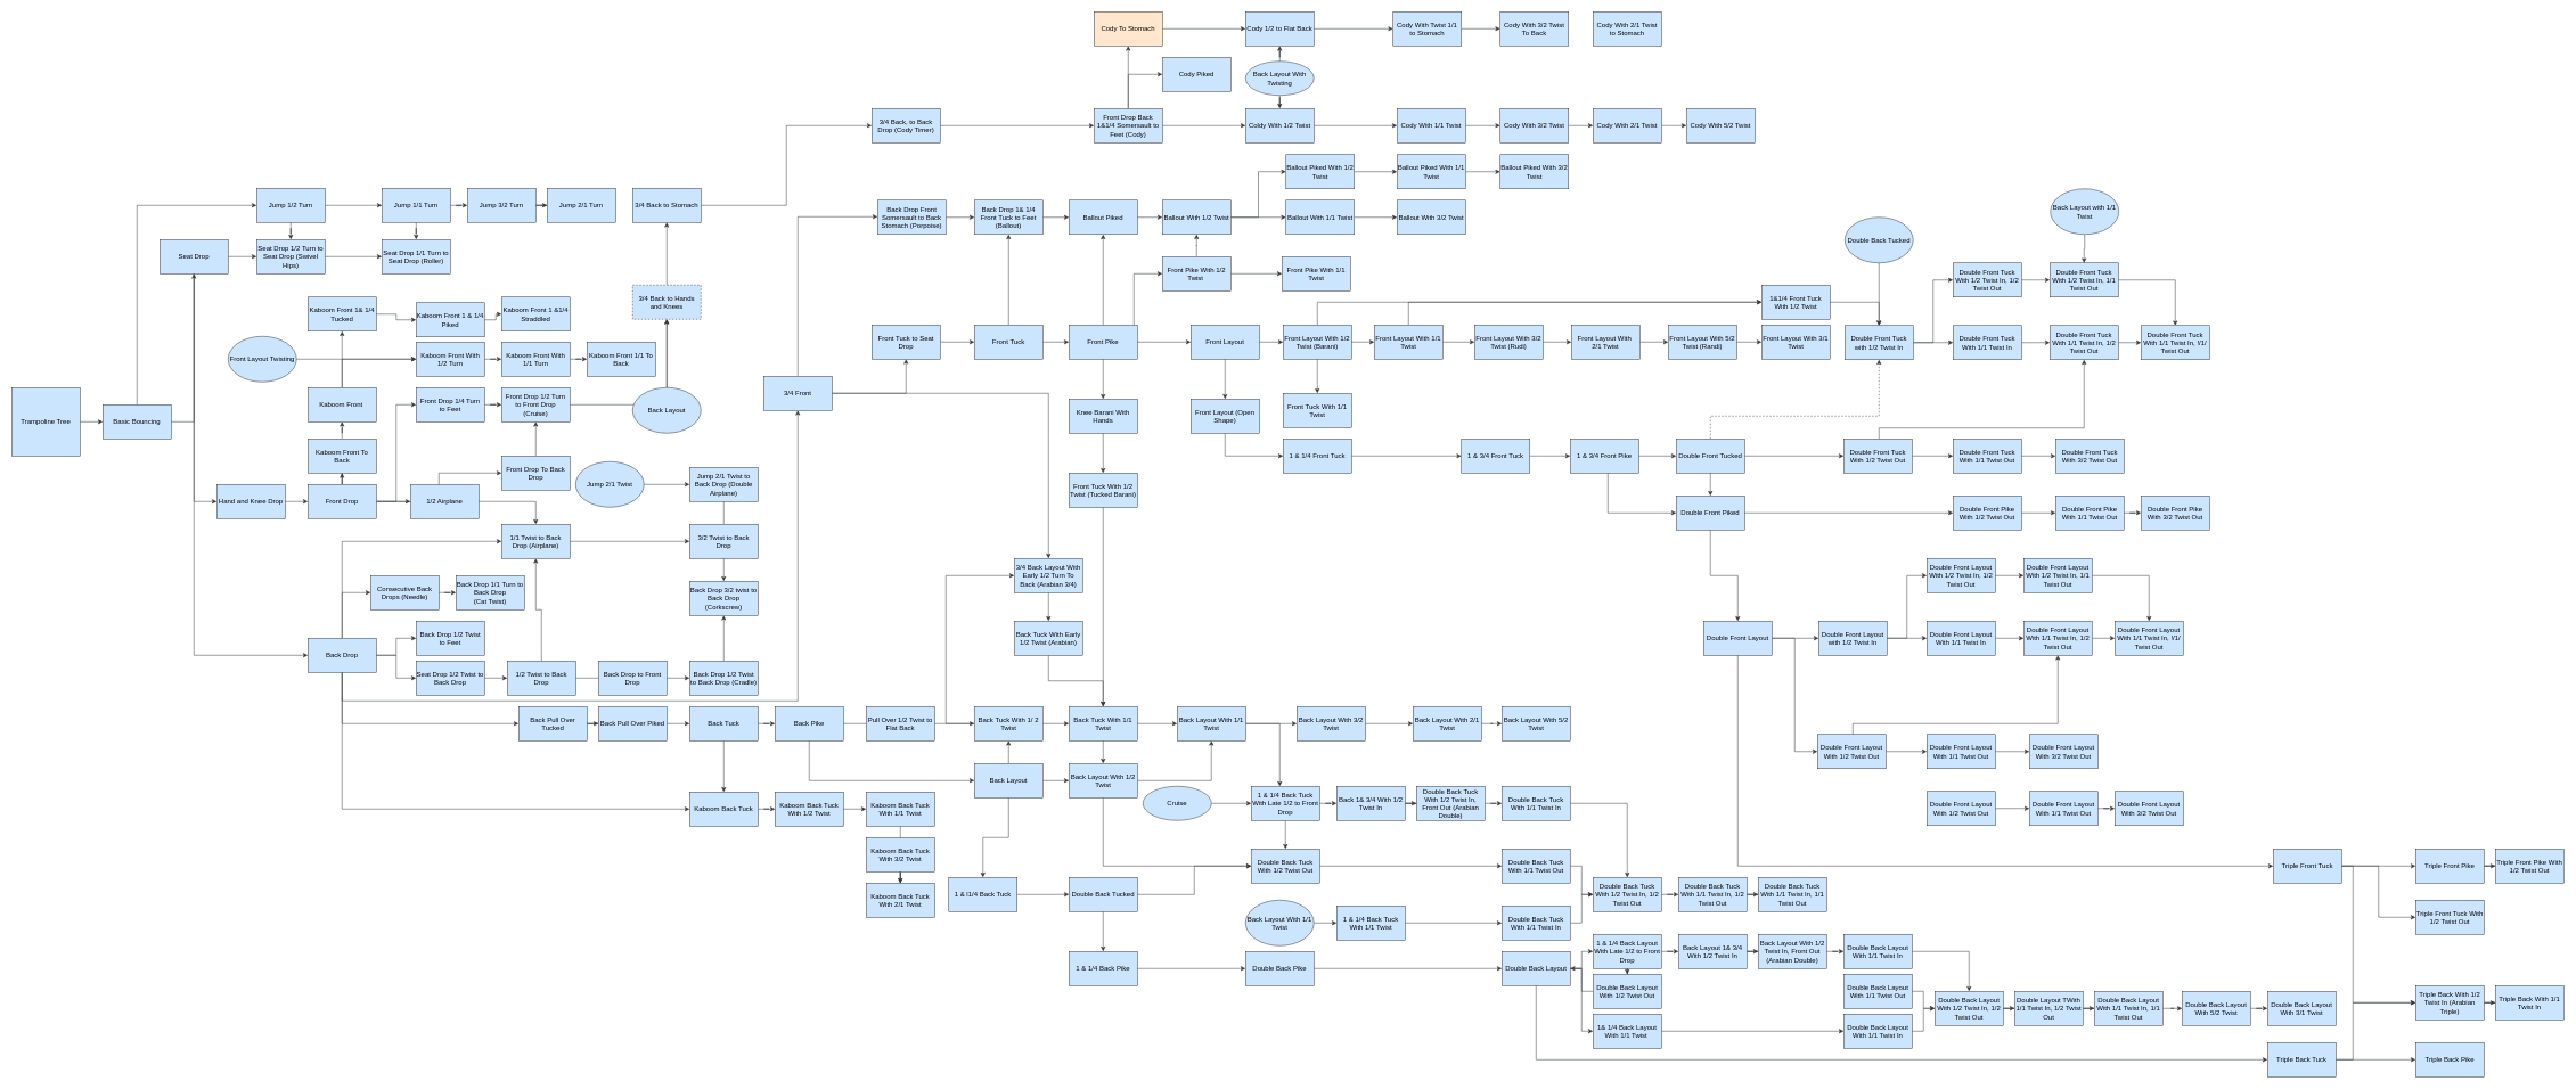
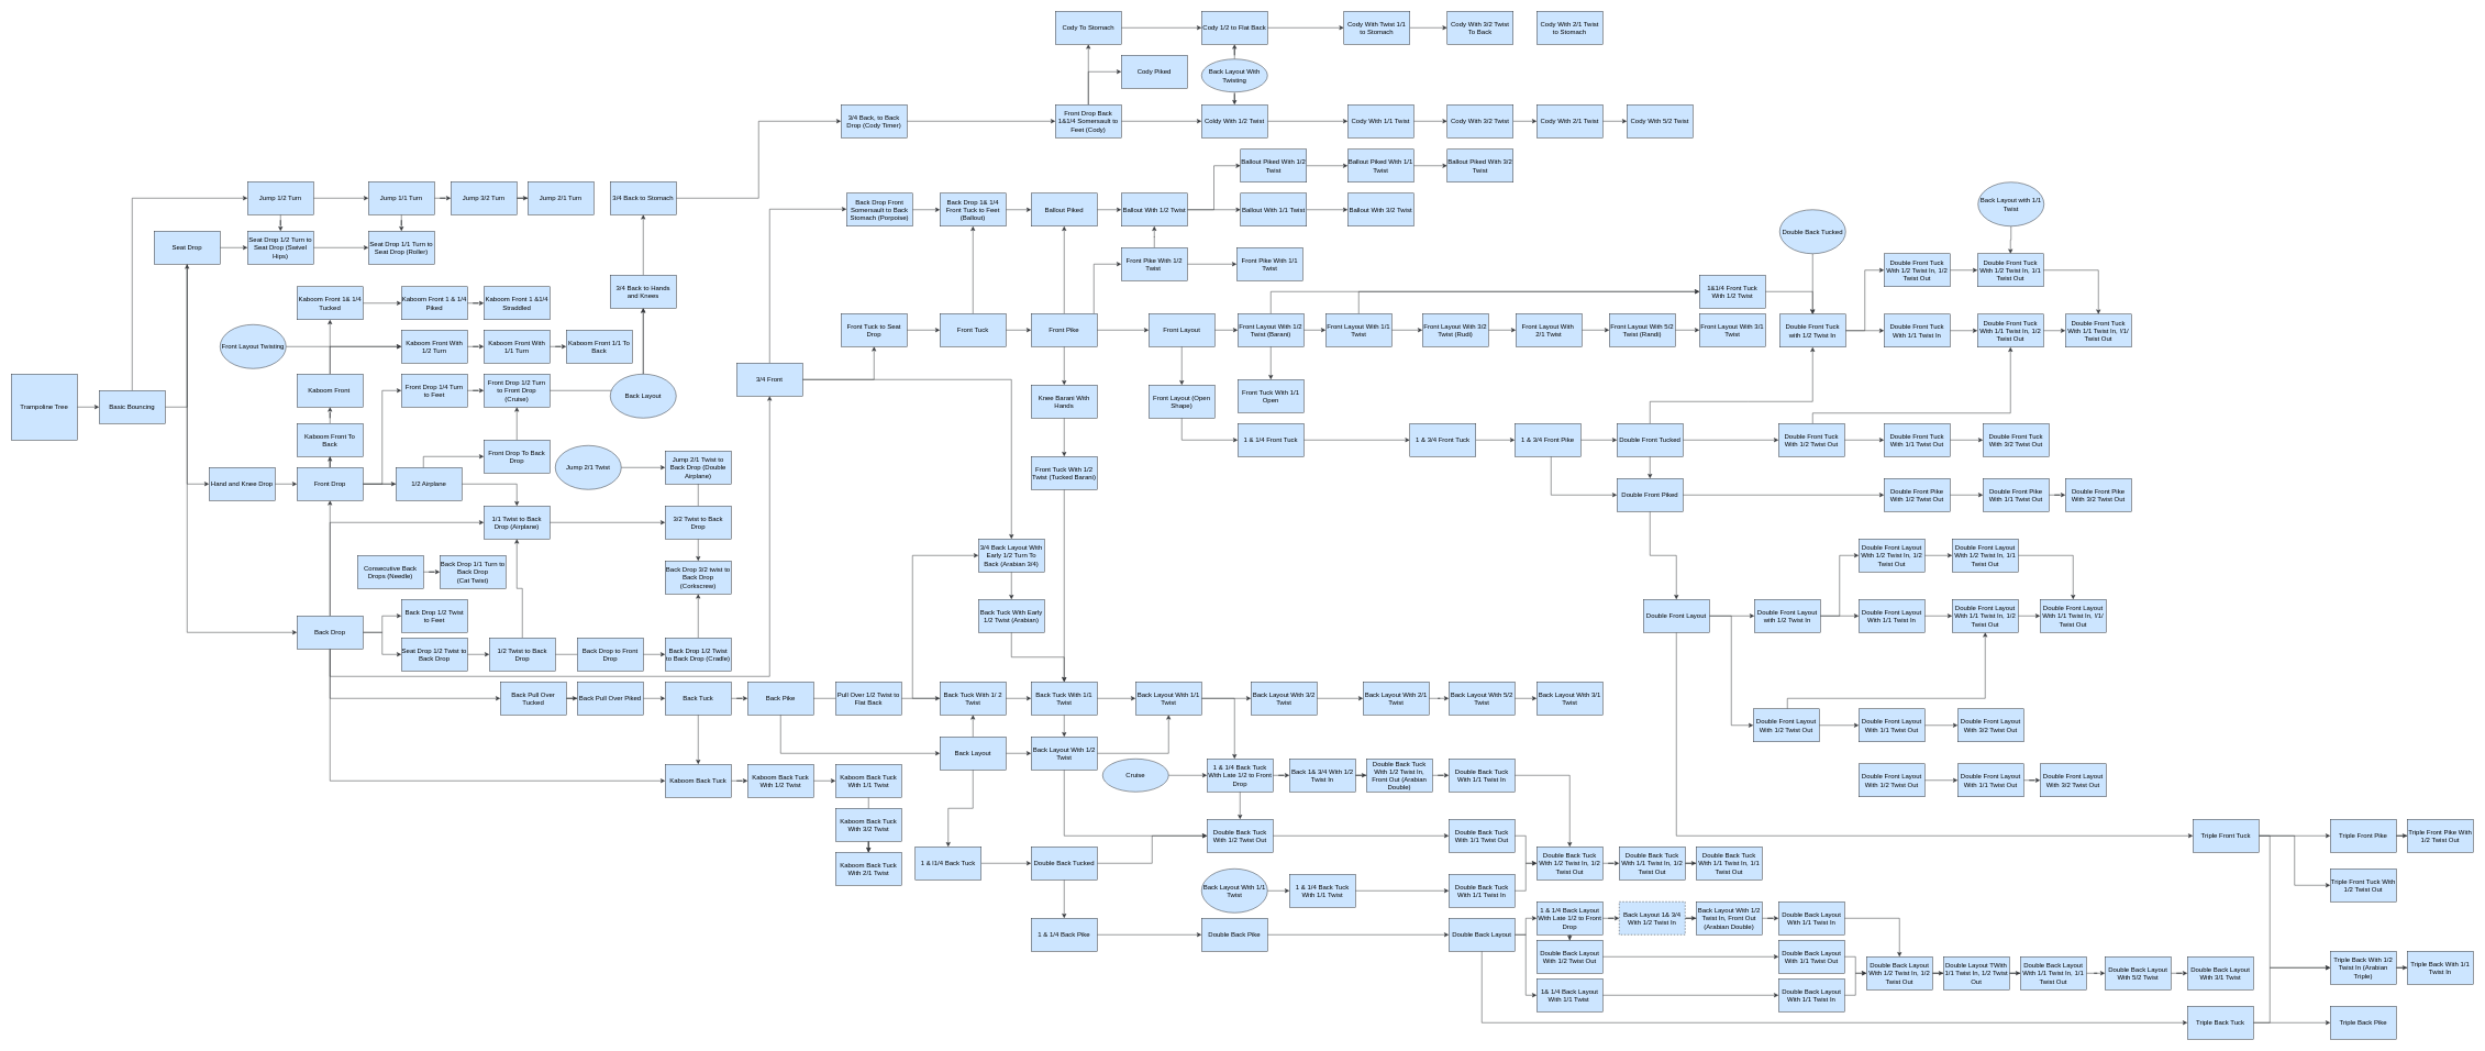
- <mxCell id="336" value="Cody To Stomach" style="whiteSpace=wrap;html=1;fillColor=#ffe6cc;strokeColor=#36393d;" vertex="1" parent="1"><mxGeometry x="1920" y="20" width="120" height="60" as="geometry" /></mxCell>
+ <mxCell id="336" value="Cody To Stomach" style="whiteSpace=wrap;html=1;fillColor=#cce5ff;strokeColor=#36393d;" vertex="1" parent="1"><mxGeometry x="1920" y="20" width="120" height="60" as="geometry" /></mxCell>
- <mxCell id="99" value="3/4 Back to Hands and Knees" style="whiteSpace=wrap;html=1;fillColor=#cce5ff;strokeColor=#36393d;dashed=1;" vertex="1" parent="1"><mxGeometry x="1110" y="500" width="120" height="60" as="geometry" /></mxCell>
+ <mxCell id="99" value="3/4 Back to Hands and Knees" style="whiteSpace=wrap;html=1;fillColor=#cce5ff;strokeColor=#36393d;" vertex="1" parent="1"><mxGeometry x="1110" y="500" width="120" height="60" as="geometry" /></mxCell>
- <mxCell id="369" value="Kaboom Front 1 &amp;amp; 1/4 Piked" style="whiteSpace=wrap;html=1;fillColor=#cce5ff;strokeColor=#36393d;" vertex="1" parent="1"><mxGeometry x="730" y="531" width="120" height="60" as="geometry" /></mxCell>
+ <mxCell id="369" value="Kaboom Front 1 &amp;amp; 1/4 Piked" style="whiteSpace=wrap;html=1;fillColor=#cce5ff;strokeColor=#36393d;" vertex="1" parent="1"><mxGeometry x="730" y="521" width="120" height="60" as="geometry" /></mxCell>
- <mxCell id="54" value="Front Tuck With 1/1 Twist" style="whiteSpace=wrap;html=1;fillColor=#cce5ff;strokeColor=#36393d;" vertex="1" parent="1"><mxGeometry x="2252" y="690" width="120" height="60" as="geometry" /></mxCell>
+ <mxCell id="54" value="Front Tuck With 1/1 Open" style="whiteSpace=wrap;html=1;fillColor=#cce5ff;strokeColor=#36393d;" vertex="1" parent="1"><mxGeometry x="2252" y="690" width="120" height="60" as="geometry" /></mxCell>
- <mxCell id="167" style="edgeStyle=orthogonalEdgeStyle;rounded=0;orthogonalLoop=1;jettySize=auto;html=1;entryX=0.5;entryY=1;entryDx=0;entryDy=0;fillColor=#cce5ff;strokeColor=#36393d;dashed=1;" edge="1" parent="1" source="169" target="183"><mxGeometry relative="1" as="geometry"><Array as="points"><mxPoint x="3180" y="730" /><mxPoint x="3510" y="730" /></Array></mxGeometry></mxCell>
+ <mxCell id="167" style="edgeStyle=orthogonalEdgeStyle;rounded=0;orthogonalLoop=1;jettySize=auto;html=1;entryX=0.5;entryY=1;entryDx=0;entryDy=0;fillColor=#cce5ff;strokeColor=#36393d;" edge="1" parent="1" source="169" target="183"><mxGeometry relative="1" as="geometry"><Array as="points"><mxPoint x="3180" y="730" /><mxPoint x="3510" y="730" /></Array></mxGeometry></mxCell>
- <mxCell id="16" style="edgeStyle=orthogonalEdgeStyle;rounded=0;orthogonalLoop=1;jettySize=auto;html=1;entryX=0;entryY=0.5;entryDx=0;entryDy=0;fillColor=#cce5ff;strokeColor=#36393d;" edge="1" parent="1" source="18" target="71"><mxGeometry relative="1" as="geometry" /></mxCell>
+ <mxCell id="16" style="edgeStyle=orthogonalEdgeStyle;rounded=0;orthogonalLoop=1;jettySize=auto;html=1;fillColor=#cce5ff;strokeColor=#36393d;" edge="1" parent="1" source="18" target="23"><mxGeometry relative="1" as="geometry" /></mxCell>
+ <mxCell id="230" value="" style="edgeStyle=orthogonalEdgeStyle;rounded=0;orthogonalLoop=1;jettySize=auto;html=1;fillColor=#cce5ff;strokeColor=#36393d;" edge="1" parent="1" source="231" target="232"><mxGeometry relative="1" as="geometry" /></mxCell>
+ <mxCell id="232" value="Back Layout With 3/1 Twist" style="whiteSpace=wrap;html=1;fillColor=#cce5ff;strokeColor=#36393d;" vertex="1" parent="1"><mxGeometry x="2796" y="1240" width="120" height="60" as="geometry" /></mxCell>
- <mxCell id="283" value="Back Layout 1&amp;amp; 3/4 With 1/2 Twist In" style="whiteSpace=wrap;html=1;fillColor=#cce5ff;strokeColor=#36393d;" vertex="1" parent="1"><mxGeometry x="2946" y="1640" width="120" height="60" as="geometry" /></mxCell>
+ <mxCell id="283" value="Back Layout 1&amp;amp; 3/4 With 1/2 Twist In" style="whiteSpace=wrap;html=1;fillColor=#cce5ff;strokeColor=#36393d;dashed=1;" vertex="1" parent="1"><mxGeometry x="2946" y="1640" width="120" height="60" as="geometry" /></mxCell>
- <mxCell id="264" style="edgeStyle=orthogonalEdgeStyle;rounded=0;orthogonalLoop=1;jettySize=auto;html=1;fillColor=#cce5ff;strokeColor=#36393d;" edge="1" parent="1" source="265" target="190"><mxGeometry relative="1" as="geometry" /></mxCell>
+ <mxCell id="264" style="edgeStyle=orthogonalEdgeStyle;rounded=0;orthogonalLoop=1;jettySize=auto;html=1;entryX=0;entryY=0.5;entryDx=0;entryDy=0;fillColor=#cce5ff;strokeColor=#36393d;" edge="1" parent="1" source="265" target="267"><mxGeometry relative="1" as="geometry" /></mxCell>
